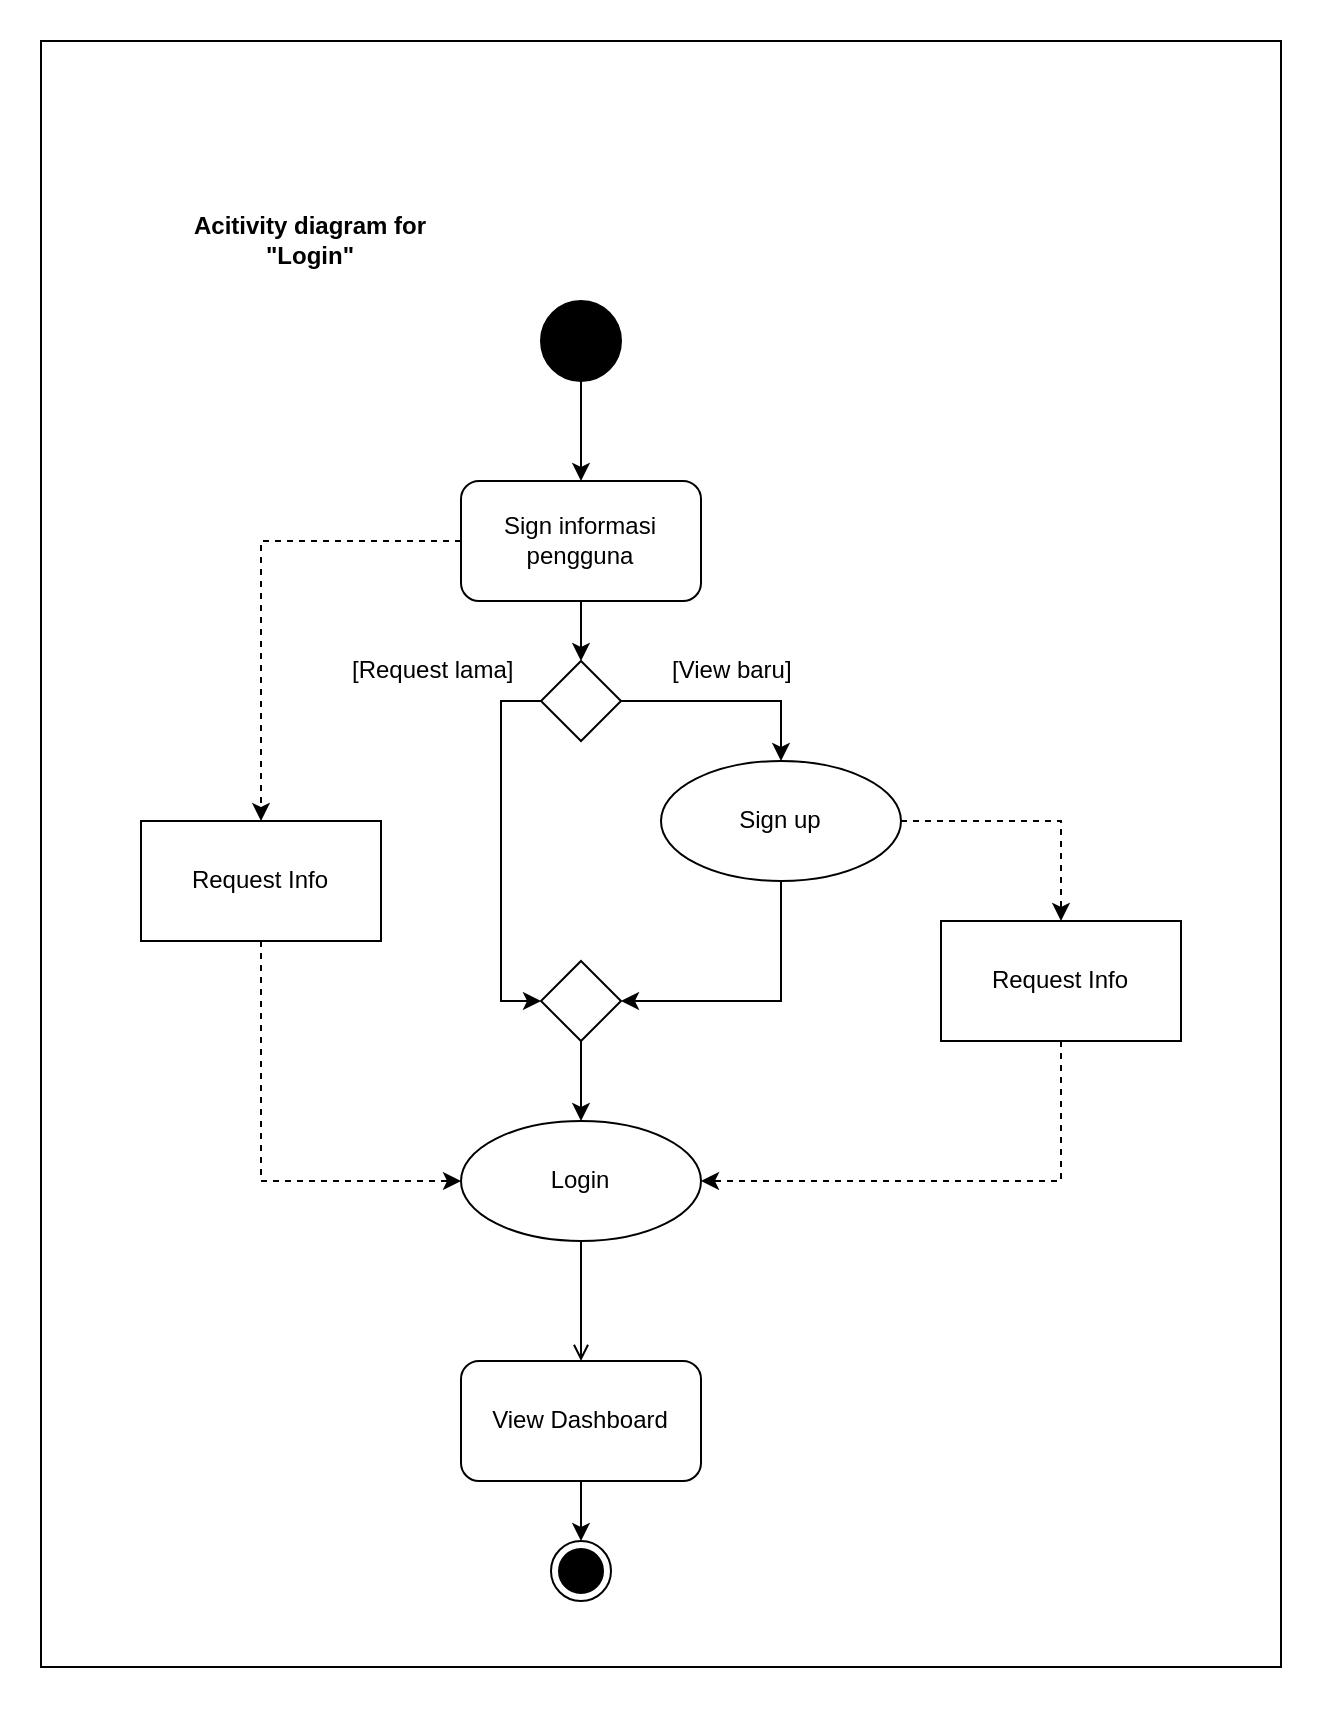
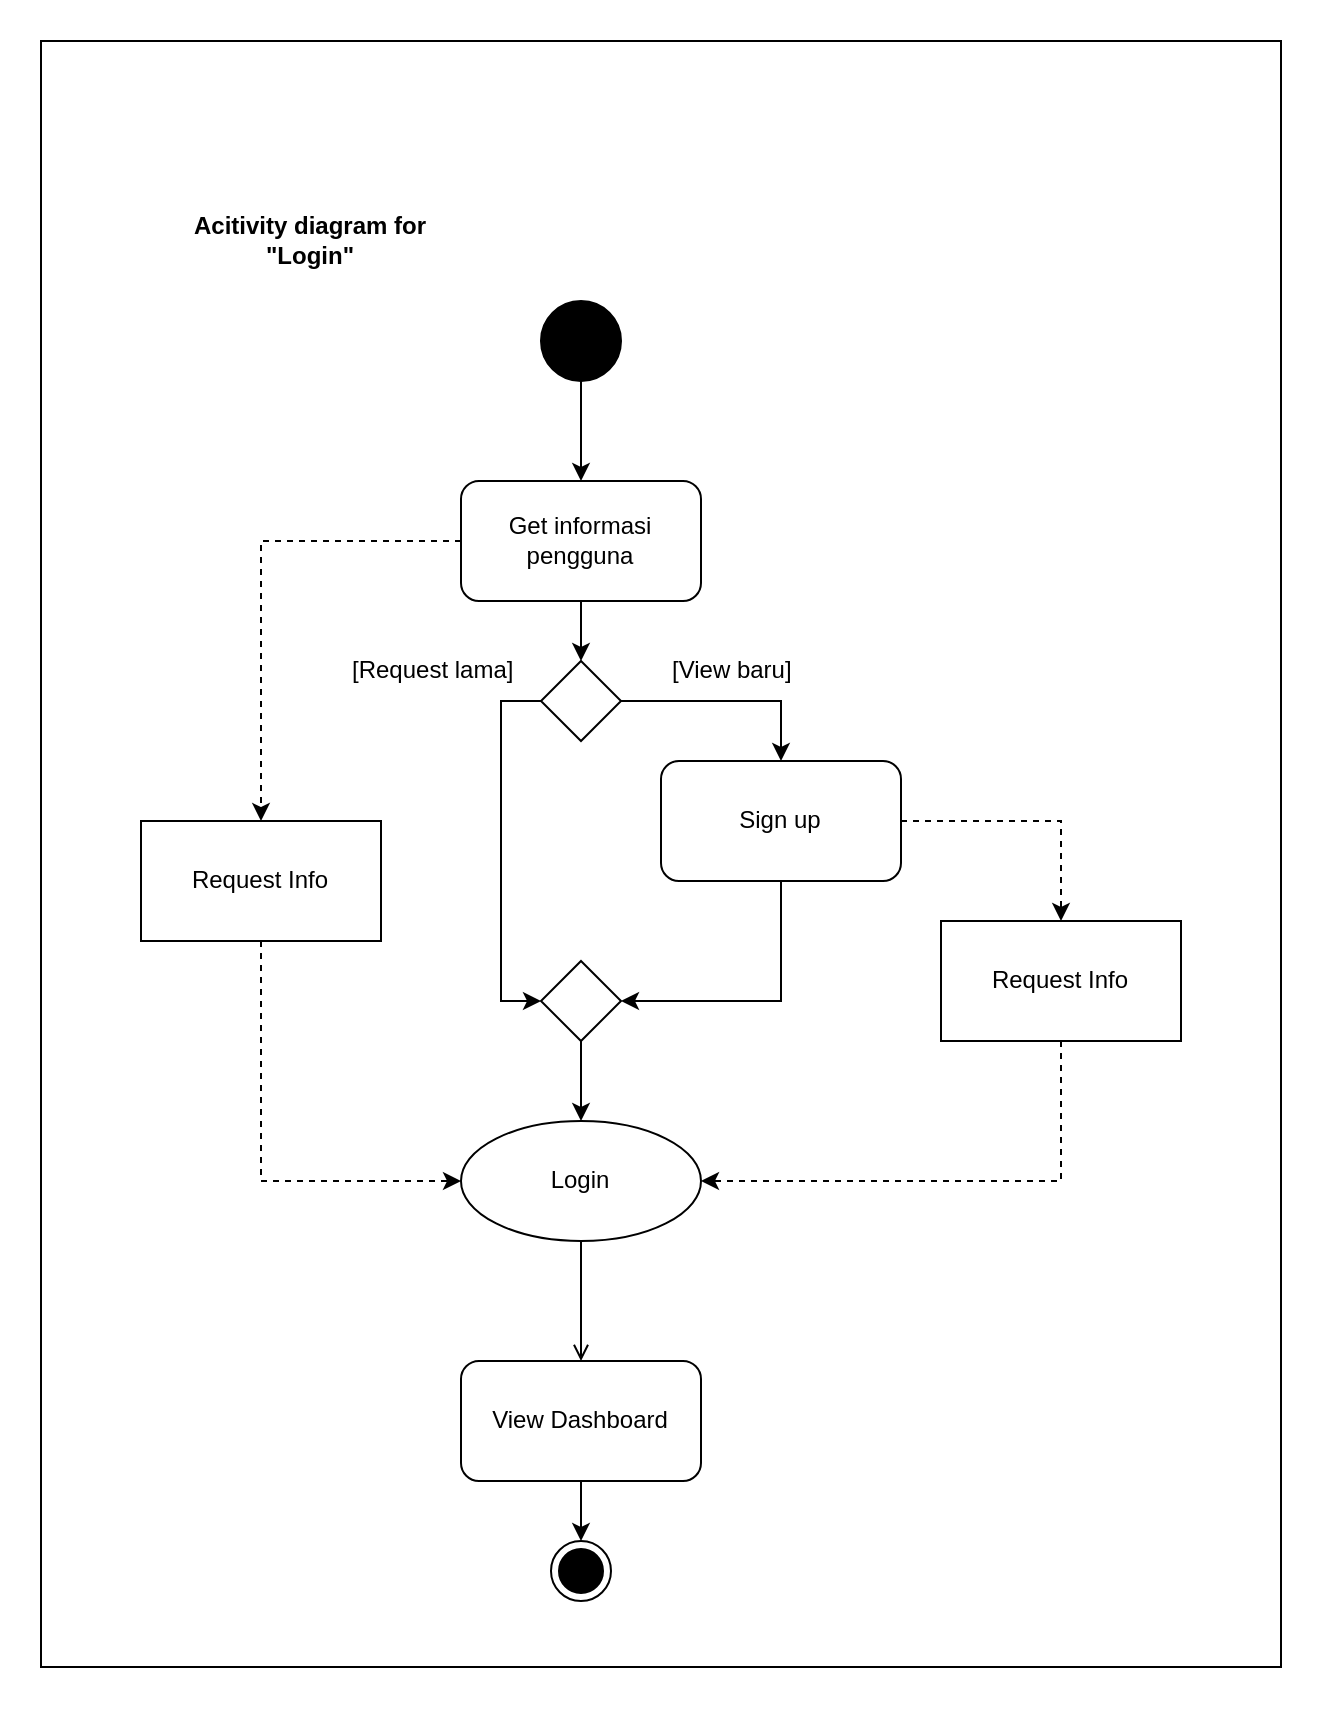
- <mxCell id="5" value="Sign informasi pengguna" style="rounded=1;whiteSpace=wrap;html=1;fillColor=default;" vertex="1" parent="1"><mxGeometry x="230" y="240" width="120" height="60" as="geometry" /></mxCell>
+ <mxCell id="5" value="Get informasi pengguna" style="rounded=1;whiteSpace=wrap;html=1;fillColor=default;" vertex="1" parent="1"><mxGeometry x="230" y="240" width="120" height="60" as="geometry" /></mxCell>
- <mxCell id="13" value="Sign up" style="ellipse;whiteSpace=wrap;html=1;fillColor=default;" vertex="1" parent="1"><mxGeometry x="330" y="380" width="120" height="60" as="geometry" /></mxCell>
+ <mxCell id="13" value="Sign up" style="rounded=1;whiteSpace=wrap;html=1;fillColor=default;" vertex="1" parent="1"><mxGeometry x="330" y="380" width="120" height="60" as="geometry" /></mxCell>
